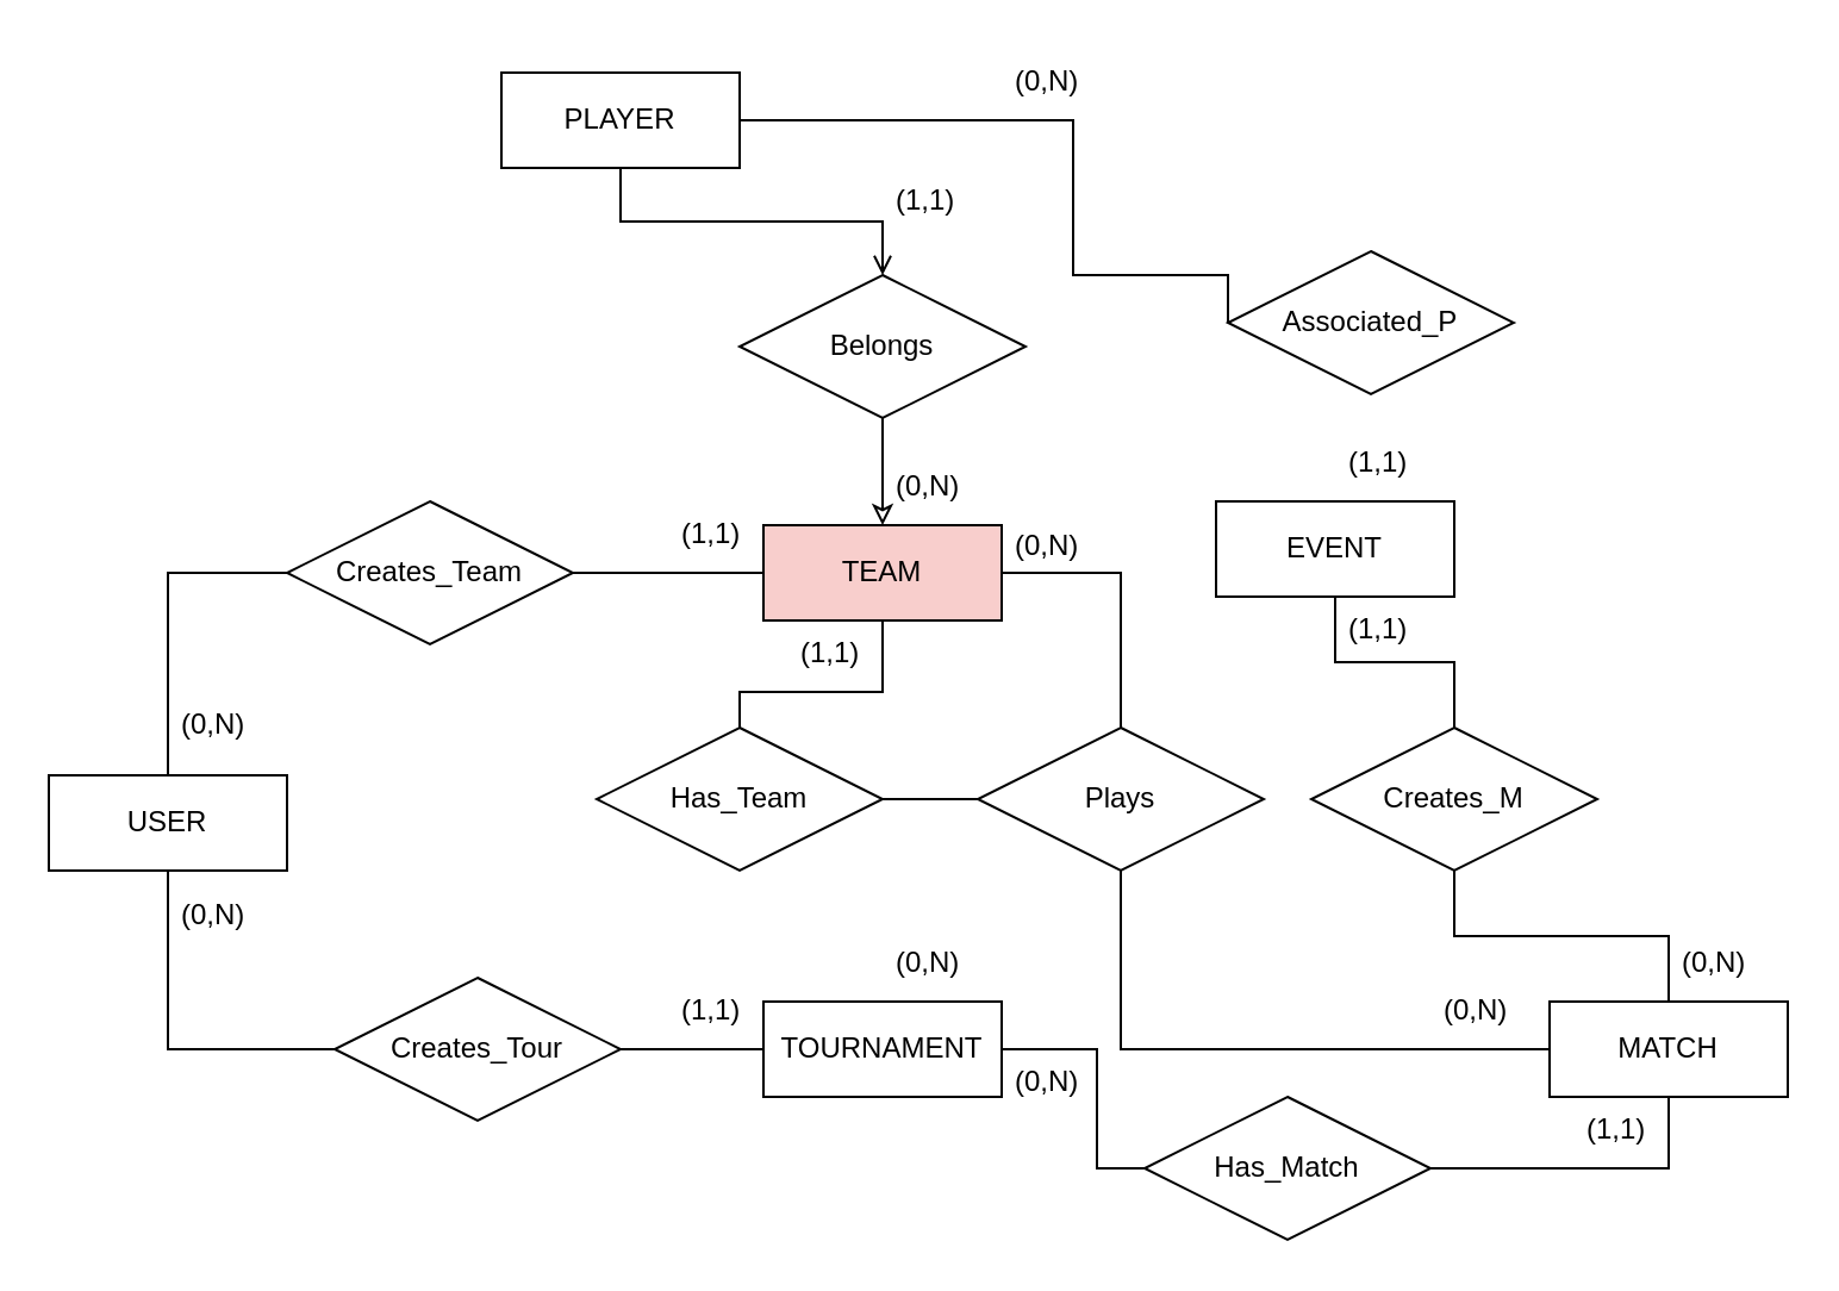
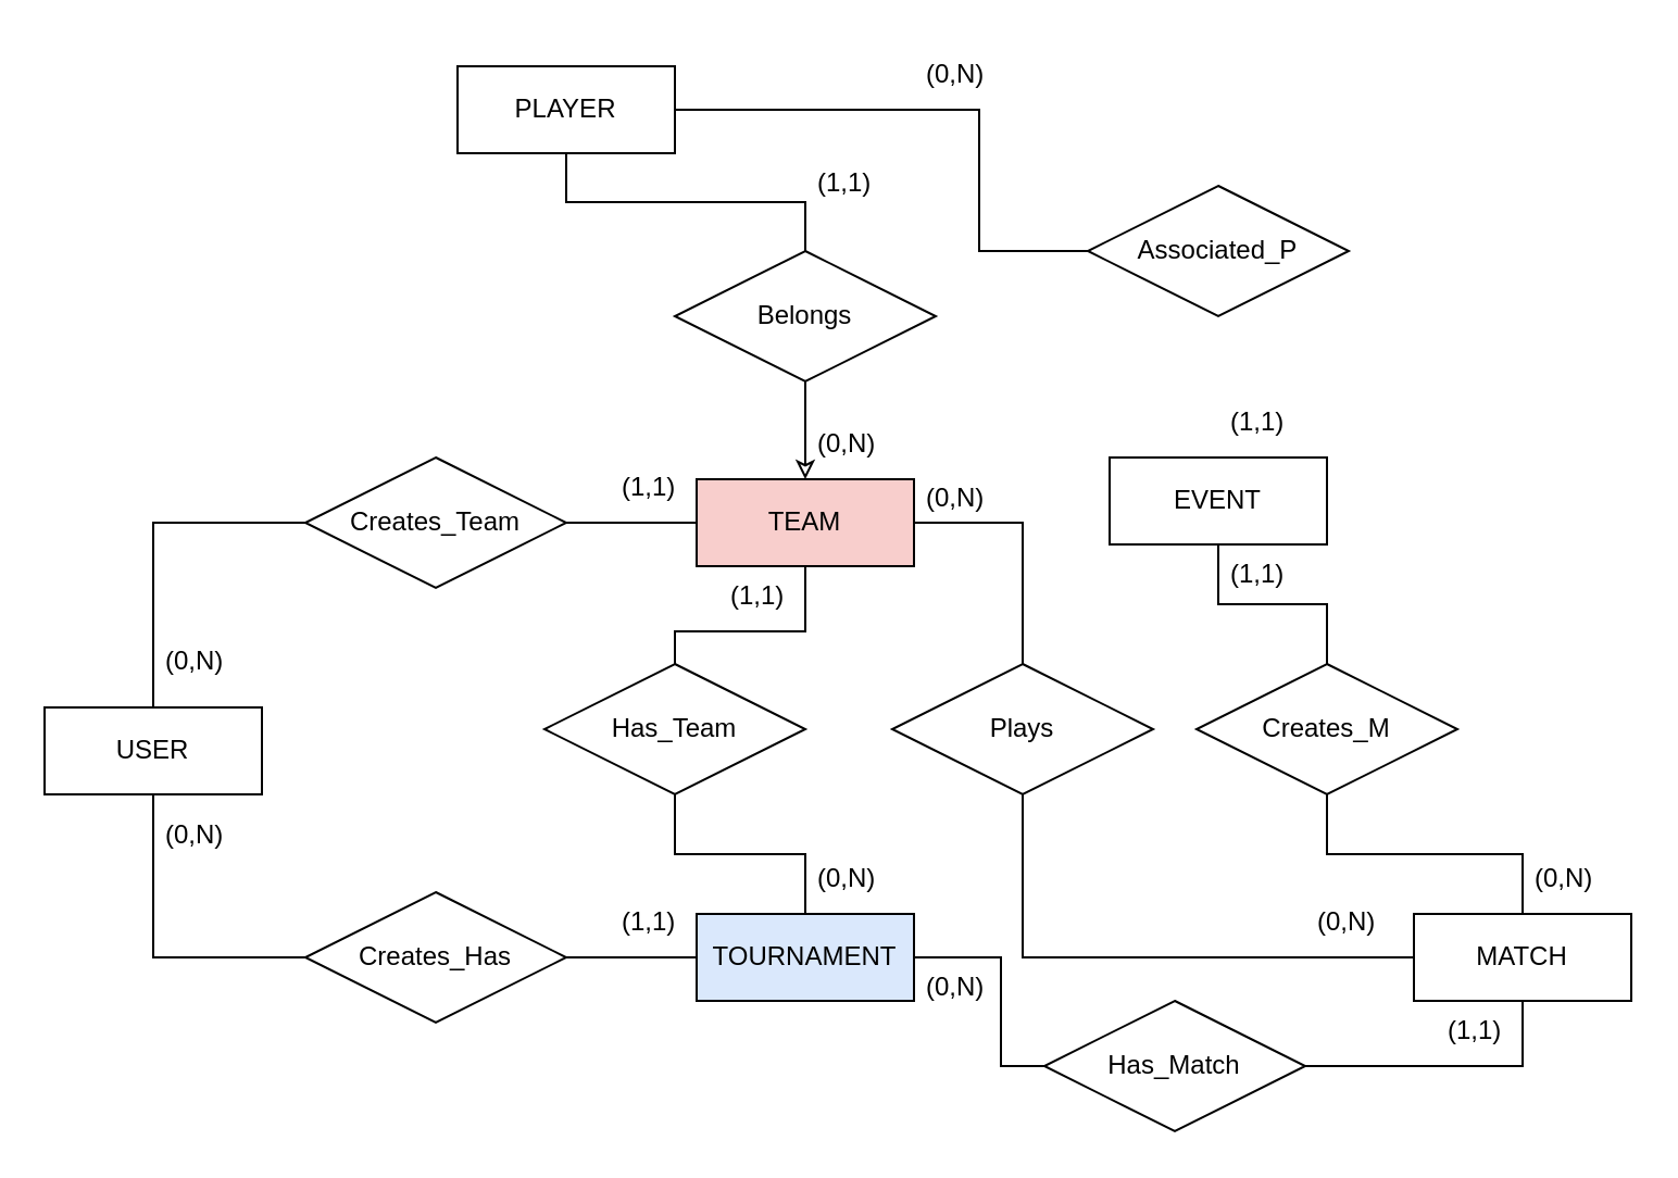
- <mxCell id="4" style="edgeStyle=orthogonalEdgeStyle;rounded=0;orthogonalLoop=1;jettySize=auto;html=1;entryX=0.5;entryY=0;entryDx=0;entryDy=0;endArrow=open;endFill=0;" edge="1" parent="1" source="6" target="33"><mxGeometry relative="1" as="geometry" /></mxCell>
+ <mxCell id="4" style="edgeStyle=orthogonalEdgeStyle;rounded=0;orthogonalLoop=1;jettySize=auto;html=1;entryX=0.5;entryY=0;entryDx=0;entryDy=0;endArrow=none;endFill=0;" edge="1" parent="1" source="6" target="33"><mxGeometry relative="1" as="geometry" /></mxCell>
- <mxCell id="36" value="Associated_P" style="shape=rhombus;perimeter=rhombusPerimeter;whiteSpace=wrap;html=1;align=center;" vertex="1" parent="1"><mxGeometry x="515" y="105" width="120" height="60" as="geometry" /></mxCell>
+ <mxCell id="36" value="Associated_P" style="shape=rhombus;perimeter=rhombusPerimeter;whiteSpace=wrap;html=1;align=center;" vertex="1" parent="1"><mxGeometry x="500" y="85" width="120" height="60" as="geometry" /></mxCell>
- <mxCell id="15" value="Creates_Team" style="shape=rhombus;perimeter=rhombusPerimeter;whiteSpace=wrap;html=1;align=center;" vertex="1" parent="1"><mxGeometry x="120" y="210" width="120" height="60" as="geometry" /></mxCell>
+ <mxCell id="15" value="Creates_Team" style="shape=rhombus;perimeter=rhombusPerimeter;whiteSpace=wrap;html=1;align=center;" vertex="1" parent="1"><mxGeometry x="140" y="210" width="120" height="60" as="geometry" /></mxCell>
- <mxCell id="27" style="edgeStyle=orthogonalEdgeStyle;rounded=0;orthogonalLoop=1;jettySize=auto;html=1;endArrow=none;endFill=0;" edge="1" parent="1" source="29" target="44"><mxGeometry relative="1" as="geometry" /></mxCell>
+ <mxCell id="27" style="edgeStyle=orthogonalEdgeStyle;rounded=0;orthogonalLoop=1;jettySize=auto;html=1;entryX=0.5;entryY=0;entryDx=0;entryDy=0;endArrow=none;endFill=0;" edge="1" parent="1" source="29" target="10"><mxGeometry relative="1" as="geometry" /></mxCell>
- <mxCell id="19" value="Creates_Tour" style="shape=rhombus;perimeter=rhombusPerimeter;whiteSpace=wrap;html=1;align=center;" vertex="1" parent="1"><mxGeometry x="140" y="410" width="120" height="60" as="geometry" /></mxCell>
+ <mxCell id="19" value="Creates_Has" style="shape=rhombus;perimeter=rhombusPerimeter;whiteSpace=wrap;html=1;align=center;" vertex="1" parent="1"><mxGeometry x="140" y="410" width="120" height="60" as="geometry" /></mxCell>
- <mxCell id="10" value="TOURNAMENT" style="whiteSpace=wrap;html=1;align=center;" vertex="1" parent="1"><mxGeometry x="320" y="420" width="100" height="40" as="geometry" /></mxCell>
+ <mxCell id="10" value="TOURNAMENT" style="whiteSpace=wrap;html=1;align=center;fillColor=#dae8fc;" vertex="1" parent="1"><mxGeometry x="320" y="420" width="100" height="40" as="geometry" /></mxCell>
